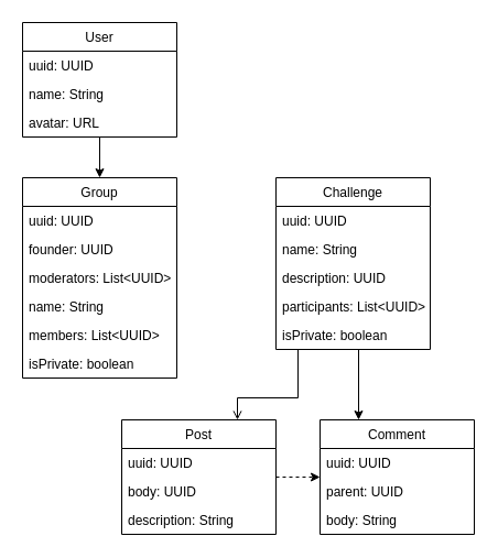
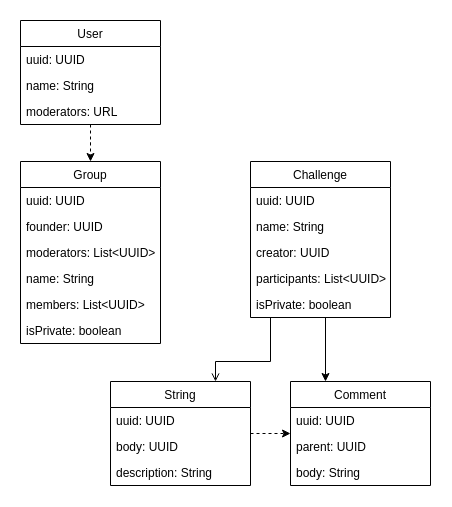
- <mxCell id="6" value="avatar: URL" style="text;strokeColor=none;fillColor=none;align=left;verticalAlign=top;spacingLeft=4;spacingRight=4;overflow=hidden;rotatable=0;points=[[0,0.5],[1,0.5]];portConstraint=eastwest;" vertex="1" parent="3"><mxGeometry y="78" width="140" height="26" as="geometry" /></mxCell>
+ <mxCell id="6" value="moderators: URL" style="text;strokeColor=none;fillColor=none;align=left;verticalAlign=top;spacingLeft=4;spacingRight=4;overflow=hidden;rotatable=0;points=[[0,0.5],[1,0.5]];portConstraint=eastwest;" vertex="1" parent="3"><mxGeometry y="78" width="140" height="26" as="geometry" /></mxCell>
- <mxCell id="2" value="" style="edgeStyle=orthogonalEdgeStyle;rounded=0;orthogonalLoop=1;jettySize=auto;html=1;entryX=0.5;entryY=0;entryDx=0;entryDy=0;" edge="1" parent="1" source="3" target="7"><mxGeometry relative="1" as="geometry" /></mxCell>
+ <mxCell id="2" value="" style="edgeStyle=orthogonalEdgeStyle;rounded=0;orthogonalLoop=1;jettySize=auto;html=1;entryX=0.5;entryY=0;entryDx=0;entryDy=0;dashed=1;" edge="1" parent="1" source="3" target="7"><mxGeometry relative="1" as="geometry" /></mxCell>
- <mxCell id="18" value="description: UUID" style="text;strokeColor=none;fillColor=none;align=left;verticalAlign=top;spacingLeft=4;spacingRight=4;overflow=hidden;rotatable=0;points=[[0,0.5],[1,0.5]];portConstraint=eastwest;" vertex="1" parent="15"><mxGeometry y="78" width="140" height="26" as="geometry" /></mxCell>
+ <mxCell id="18" value="creator: UUID" style="text;strokeColor=none;fillColor=none;align=left;verticalAlign=top;spacingLeft=4;spacingRight=4;overflow=hidden;rotatable=0;points=[[0,0.5],[1,0.5]];portConstraint=eastwest;" vertex="1" parent="15"><mxGeometry y="78" width="140" height="26" as="geometry" /></mxCell>
- <mxCell id="22" value="Post" style="swimlane;fontStyle=0;childLayout=stackLayout;horizontal=1;startSize=26;fillColor=none;horizontalStack=0;resizeParent=1;resizeParentMax=0;resizeLast=0;collapsible=1;marginBottom=0;" vertex="1" parent="1"><mxGeometry x="110" y="381" width="140" height="104" as="geometry" /></mxCell>
+ <mxCell id="22" value="String" style="swimlane;fontStyle=0;childLayout=stackLayout;horizontal=1;startSize=26;fillColor=none;horizontalStack=0;resizeParent=1;resizeParentMax=0;resizeLast=0;collapsible=1;marginBottom=0;" vertex="1" parent="1"><mxGeometry x="110" y="381" width="140" height="104" as="geometry" /></mxCell>
